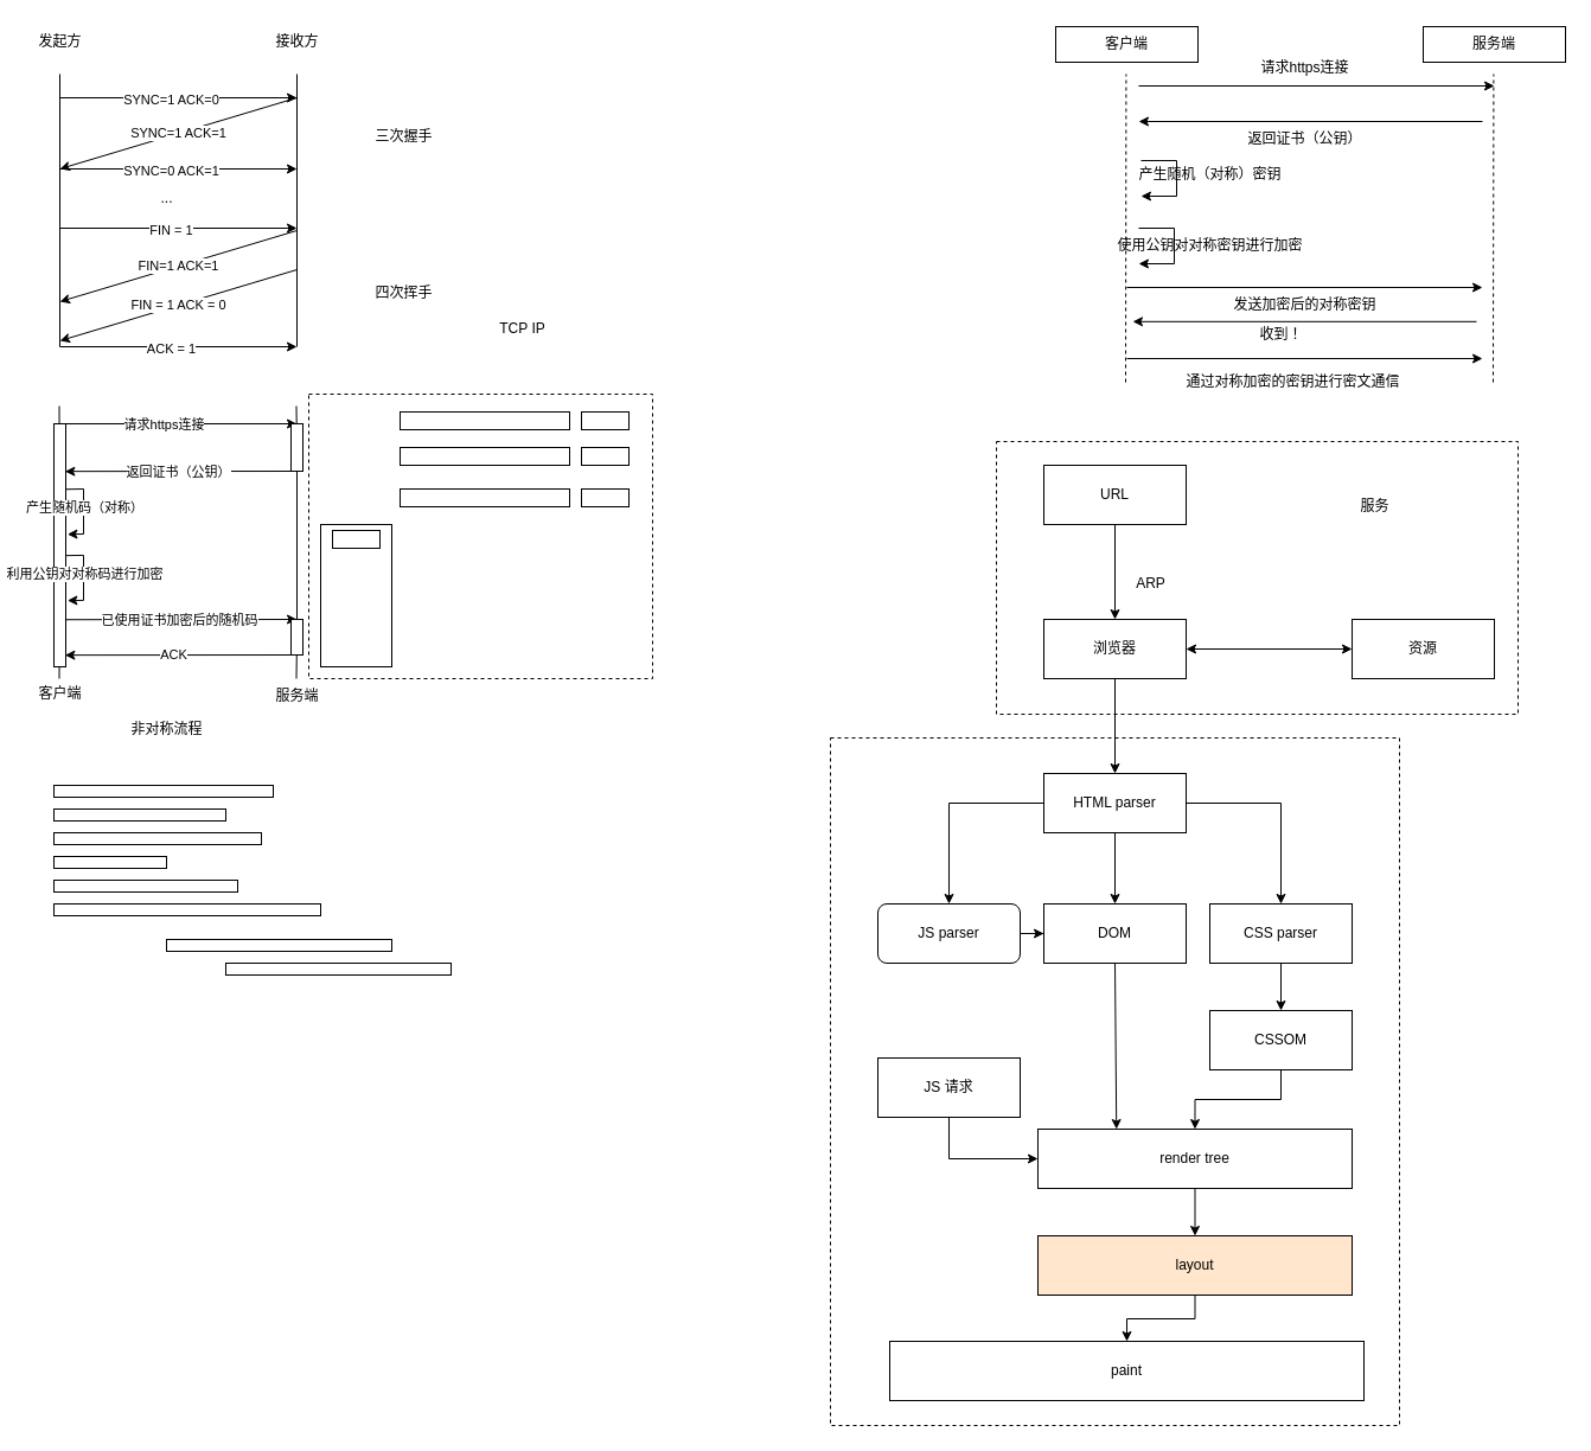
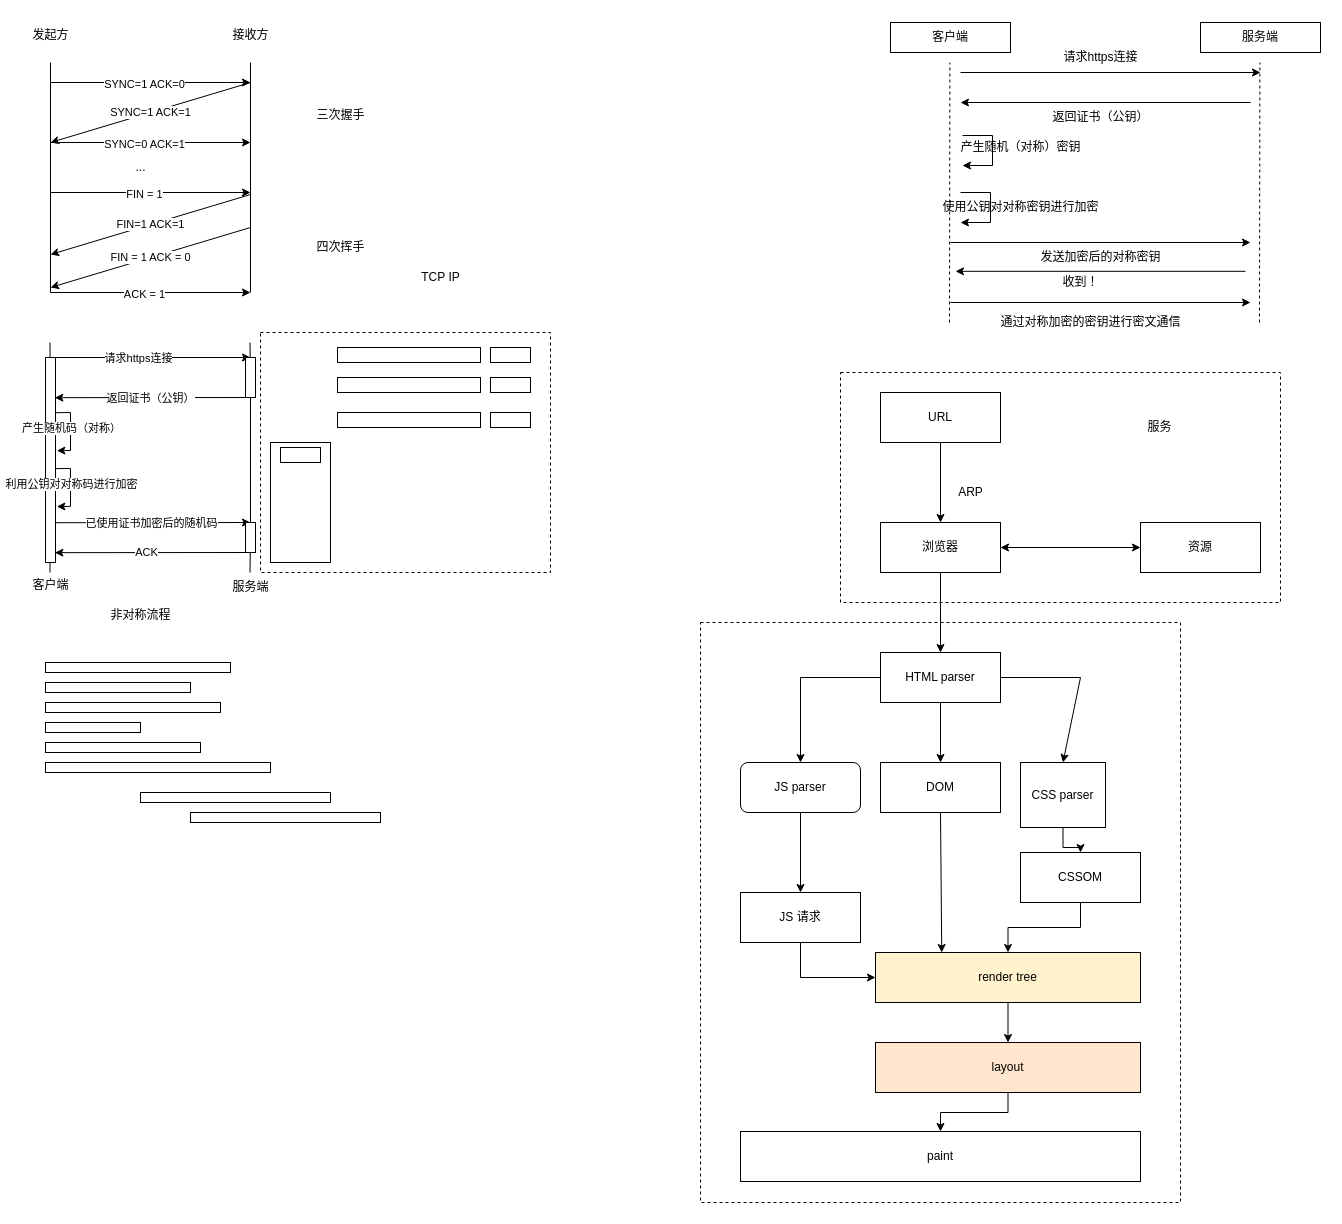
- <mxCell id="35" value="" style="edgeStyle=orthogonalEdgeStyle;rounded=0;orthogonalLoop=1;jettySize=auto;html=1;" parent="1" source="36" target="34" edge="1"><mxGeometry relative="1" as="geometry" /></mxCell>
+ <mxCell id="35" value="" style="edgeStyle=orthogonalEdgeStyle;rounded=0;orthogonalLoop=1;jettySize=auto;html=1;" parent="1" source="36" target="46" edge="1"><mxGeometry relative="1" as="geometry" /></mxCell>
- <mxCell id="38" value="CSS parser" style="rounded=0;whiteSpace=wrap;html=1;" parent="1" vertex="1"><mxGeometry x="1020" y="762" width="120" height="50" as="geometry" /></mxCell>
+ <mxCell id="38" value="CSS parser" style="rounded=0;whiteSpace=wrap;html=1;" parent="1" vertex="1"><mxGeometry x="1020" y="762" width="85" height="65" as="geometry" /></mxCell>
- <mxCell id="42" value="render tree" style="rounded=0;whiteSpace=wrap;html=1;" parent="1" vertex="1"><mxGeometry x="875" y="952" width="265" height="50" as="geometry" /></mxCell>
+ <mxCell id="42" value="render tree" style="rounded=0;whiteSpace=wrap;html=1;fillColor=#fff2cc;" parent="1" vertex="1"><mxGeometry x="875" y="952" width="265" height="50" as="geometry" /></mxCell>
- <mxCell id="50" value="paint" style="rounded=0;whiteSpace=wrap;html=1;" parent="1" vertex="1"><mxGeometry x="750" y="1131" width="400" height="50" as="geometry" /></mxCell>
+ <mxCell id="50" value="paint" style="rounded=0;whiteSpace=wrap;html=1;" parent="1" vertex="1"><mxGeometry x="740" y="1131" width="400" height="50" as="geometry" /></mxCell>
